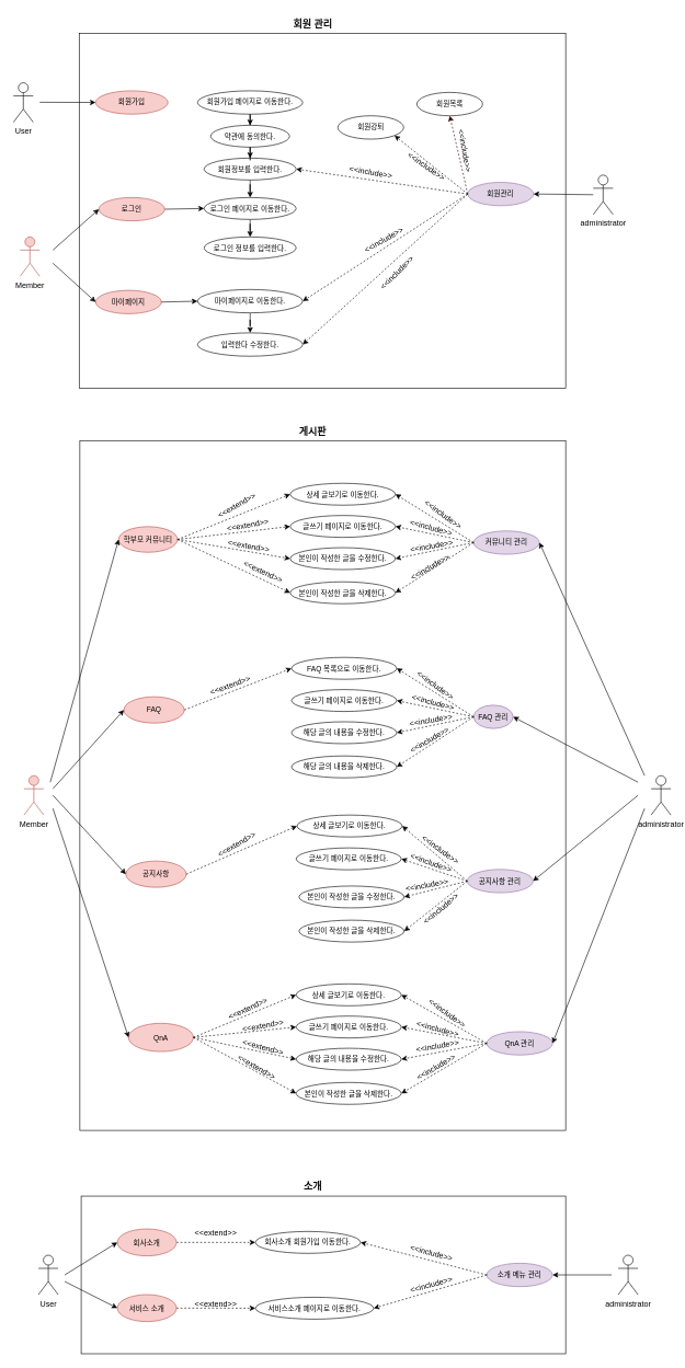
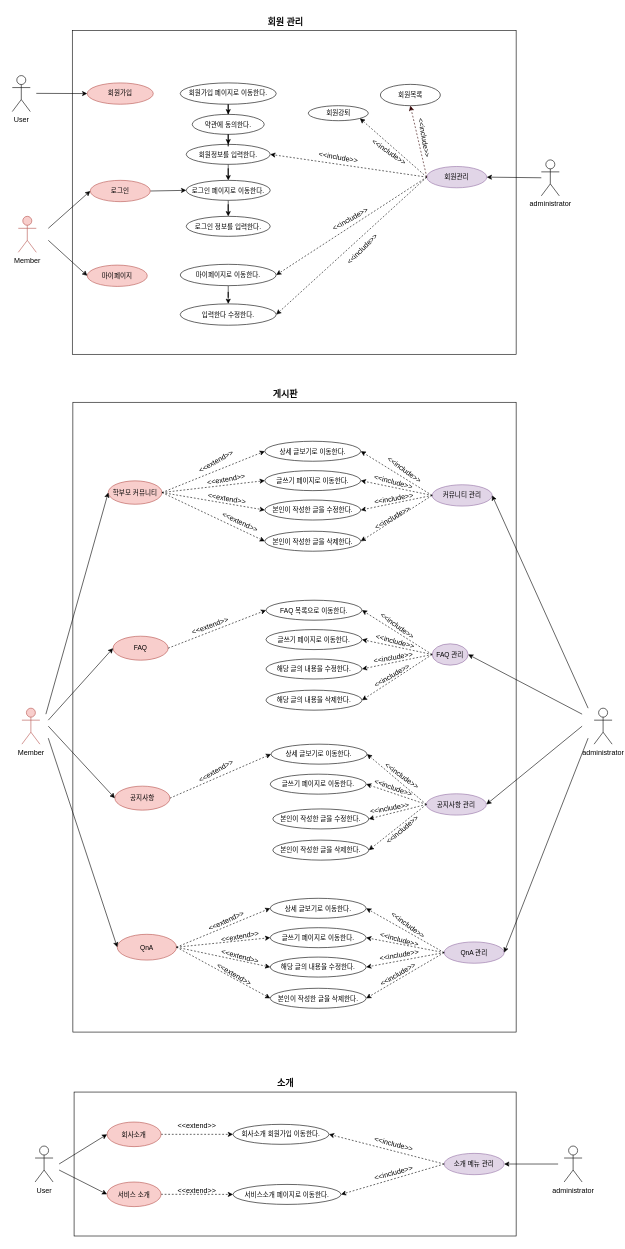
- <mxCell id="20" value="회원강퇴" style="ellipse;whiteSpace=wrap;html=1;fontSize=11;" parent="1" vertex="1"><mxGeometry x="513.5" y="175.56" width="100" height="35.56" as="geometry" /></mxCell>
+ <mxCell id="20" value="회원강퇴" style="ellipse;whiteSpace=wrap;html=1;fontSize=11;" parent="1" vertex="1"><mxGeometry x="513.5" y="175.56" width="100" height="25" as="geometry" /></mxCell>
- <mxCell id="134" value="" style="endArrow=classic;html=1;rounded=0;entryX=0;entryY=0.5;entryDx=0;entryDy=0;exitX=1;exitY=0.5;exitDx=0;exitDy=0;" parent="1" source="132" target="116" edge="1"><mxGeometry width="50" height="50" relative="1" as="geometry"><mxPoint x="250" y="558.56" as="sourcePoint" /><mxPoint x="300" y="508.56" as="targetPoint" /></mxGeometry></mxCell>
